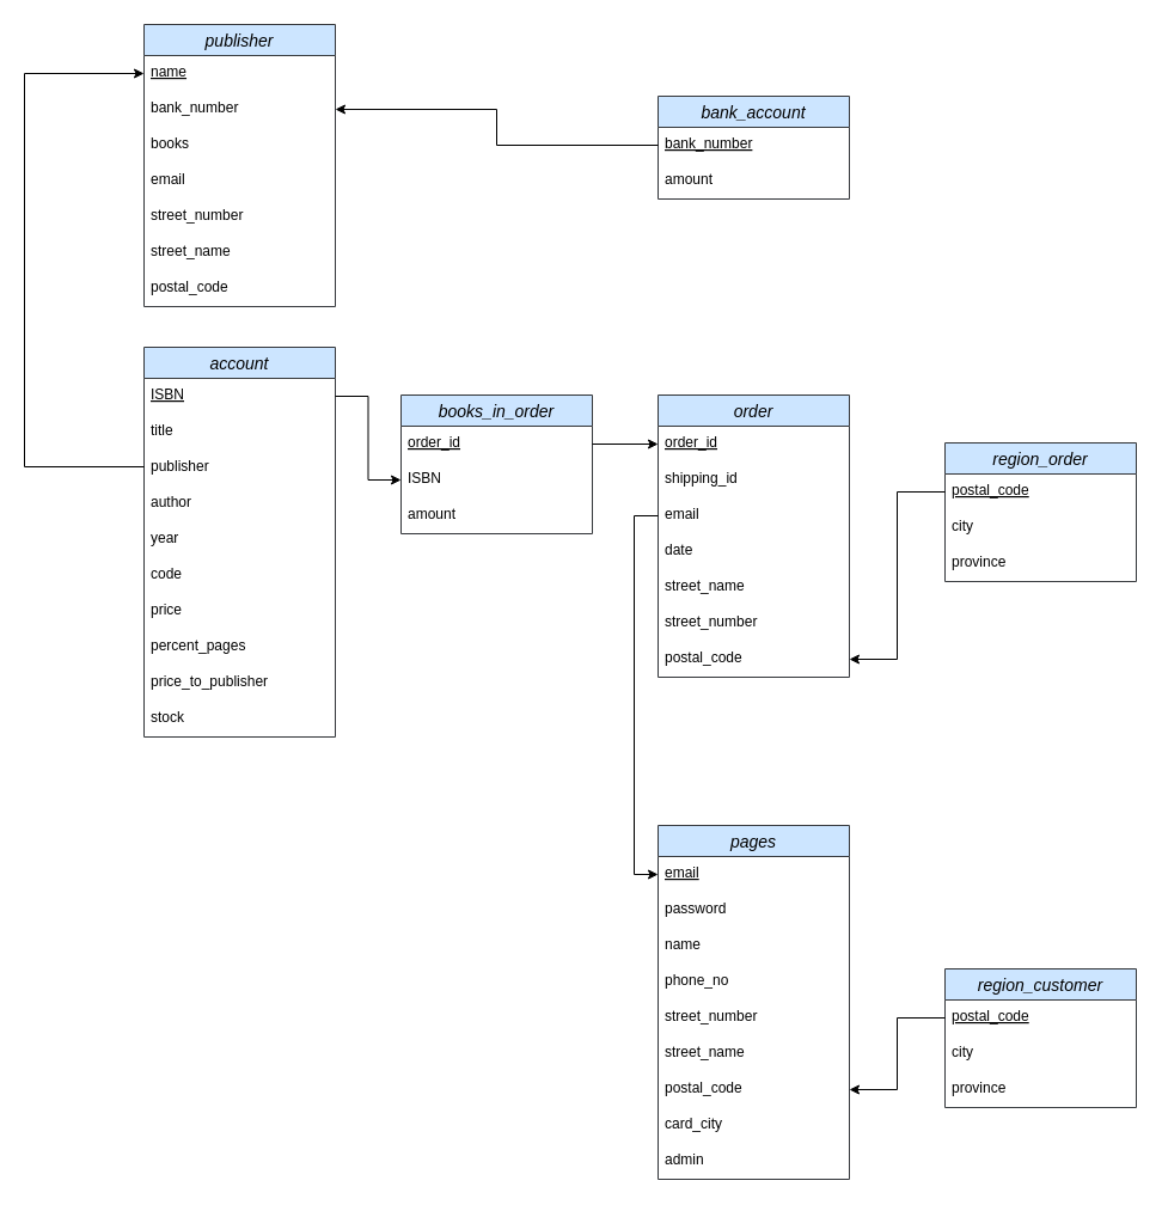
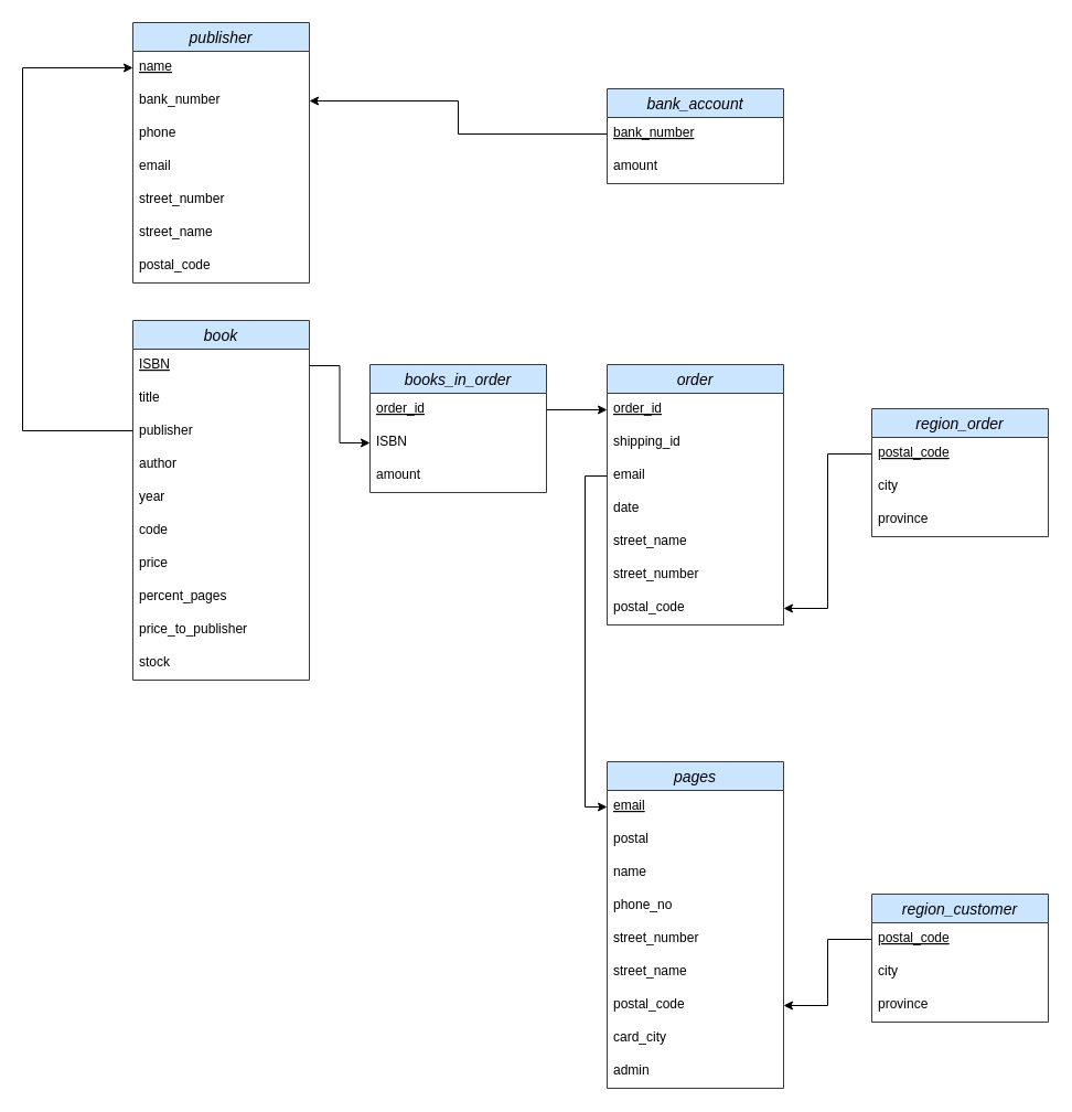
- <mxCell id="24" value="books" style="text;strokeColor=none;fillColor=none;spacingLeft=4;spacingRight=4;overflow=hidden;rotatable=0;points=[[0,0.5],[1,0.5]];portConstraint=eastwest;fontSize=12;" parent="21" vertex="1"><mxGeometry y="86" width="160" height="30" as="geometry" /></mxCell>
+ <mxCell id="24" value="phone" style="text;strokeColor=none;fillColor=none;spacingLeft=4;spacingRight=4;overflow=hidden;rotatable=0;points=[[0,0.5],[1,0.5]];portConstraint=eastwest;fontSize=12;" parent="21" vertex="1"><mxGeometry y="86" width="160" height="30" as="geometry" /></mxCell>
- <mxCell id="10" value="account" style="swimlane;fontStyle=2;childLayout=stackLayout;horizontal=1;startSize=26;horizontalStack=0;resizeParent=1;resizeParentMax=0;resizeLast=0;collapsible=1;marginBottom=0;align=center;fontSize=14;fillColor=#cce5ff;strokeColor=#36393d;" parent="1" vertex="1"><mxGeometry x="120" y="290" width="160" height="326" as="geometry" /></mxCell>
+ <mxCell id="10" value="book" style="swimlane;fontStyle=2;childLayout=stackLayout;horizontal=1;startSize=26;horizontalStack=0;resizeParent=1;resizeParentMax=0;resizeLast=0;collapsible=1;marginBottom=0;align=center;fontSize=14;fillColor=#cce5ff;strokeColor=#36393d;" parent="1" vertex="1"><mxGeometry x="120" y="290" width="160" height="326" as="geometry" /></mxCell>
- <mxCell id="34" value="password" style="text;strokeColor=none;fillColor=none;spacingLeft=4;spacingRight=4;overflow=hidden;rotatable=0;points=[[0,0.5],[1,0.5]];portConstraint=eastwest;fontSize=12;" parent="32" vertex="1"><mxGeometry y="56" width="160" height="30" as="geometry" /></mxCell>
+ <mxCell id="34" value="postal" style="text;strokeColor=none;fillColor=none;spacingLeft=4;spacingRight=4;overflow=hidden;rotatable=0;points=[[0,0.5],[1,0.5]];portConstraint=eastwest;fontSize=12;" parent="32" vertex="1"><mxGeometry y="56" width="160" height="30" as="geometry" /></mxCell>
